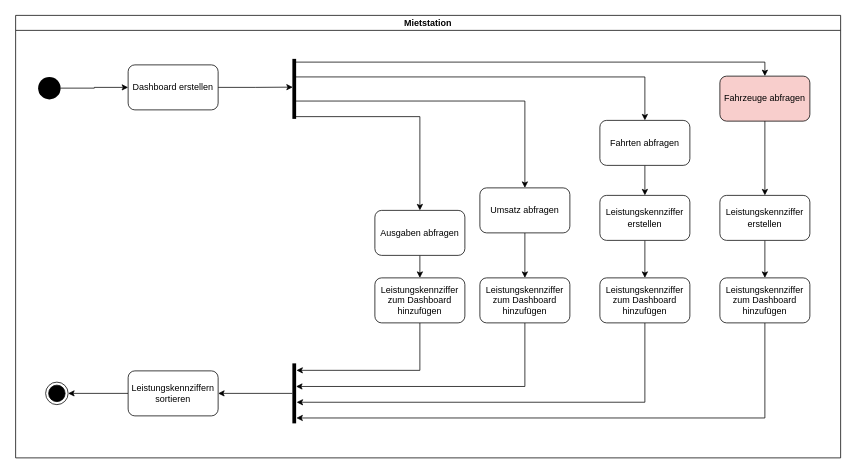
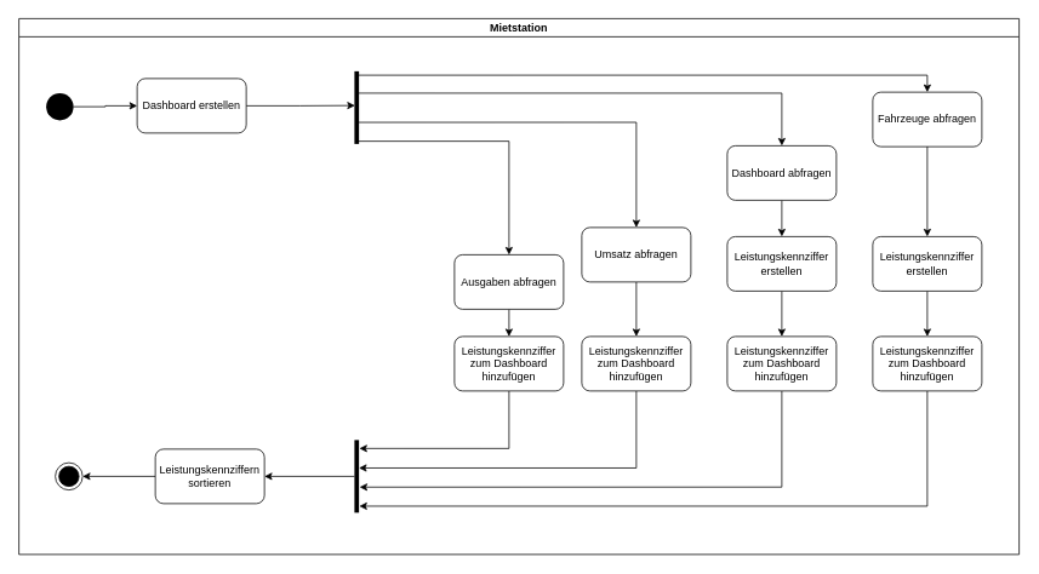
- <mxCell id="12" value="Dashboard erstellen" style="rounded=1;whiteSpace=wrap;html=1;" vertex="1" parent="2"><mxGeometry x="150" y="66" width="120" height="60" as="geometry" /></mxCell>
+ <mxCell id="12" value="Dashboard erstellen" style="rounded=1;whiteSpace=wrap;html=1;" vertex="1" parent="2"><mxGeometry x="130" y="66" width="120" height="60" as="geometry" /></mxCell>
- <mxCell id="8" value="Fahrzeuge abfragen" style="rounded=1;whiteSpace=wrap;html=1;fillColor=#f8cecc;" vertex="1" parent="2"><mxGeometry x="939" y="81" width="120" height="60" as="geometry" /></mxCell>
+ <mxCell id="8" value="Fahrzeuge abfragen" style="rounded=1;whiteSpace=wrap;html=1;" vertex="1" parent="2"><mxGeometry x="939" y="81" width="120" height="60" as="geometry" /></mxCell>
- <mxCell id="10" value="Fahrten abfragen" style="rounded=1;whiteSpace=wrap;html=1;" vertex="1" parent="2"><mxGeometry x="779" y="140" width="120" height="60" as="geometry" /></mxCell>
+ <mxCell id="10" value="Dashboard abfragen" style="rounded=1;whiteSpace=wrap;html=1;" vertex="1" parent="2"><mxGeometry x="779" y="140" width="120" height="60" as="geometry" /></mxCell>
